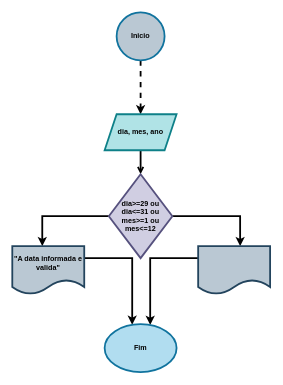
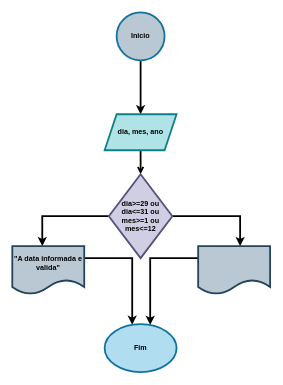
- <mxCell id="2" value="" style="edgeStyle=orthogonalEdgeStyle;rounded=0;orthogonalLoop=1;jettySize=auto;html=1;strokeWidth=3;fontStyle=1;dashed=1;" edge="1" parent="1" source="3" target="5"><mxGeometry relative="1" as="geometry" /></mxCell>
+ <mxCell id="2" value="" style="edgeStyle=orthogonalEdgeStyle;rounded=0;orthogonalLoop=1;jettySize=auto;html=1;strokeWidth=3;fontStyle=1" edge="1" parent="1" source="3" target="5"><mxGeometry relative="1" as="geometry" /></mxCell>
